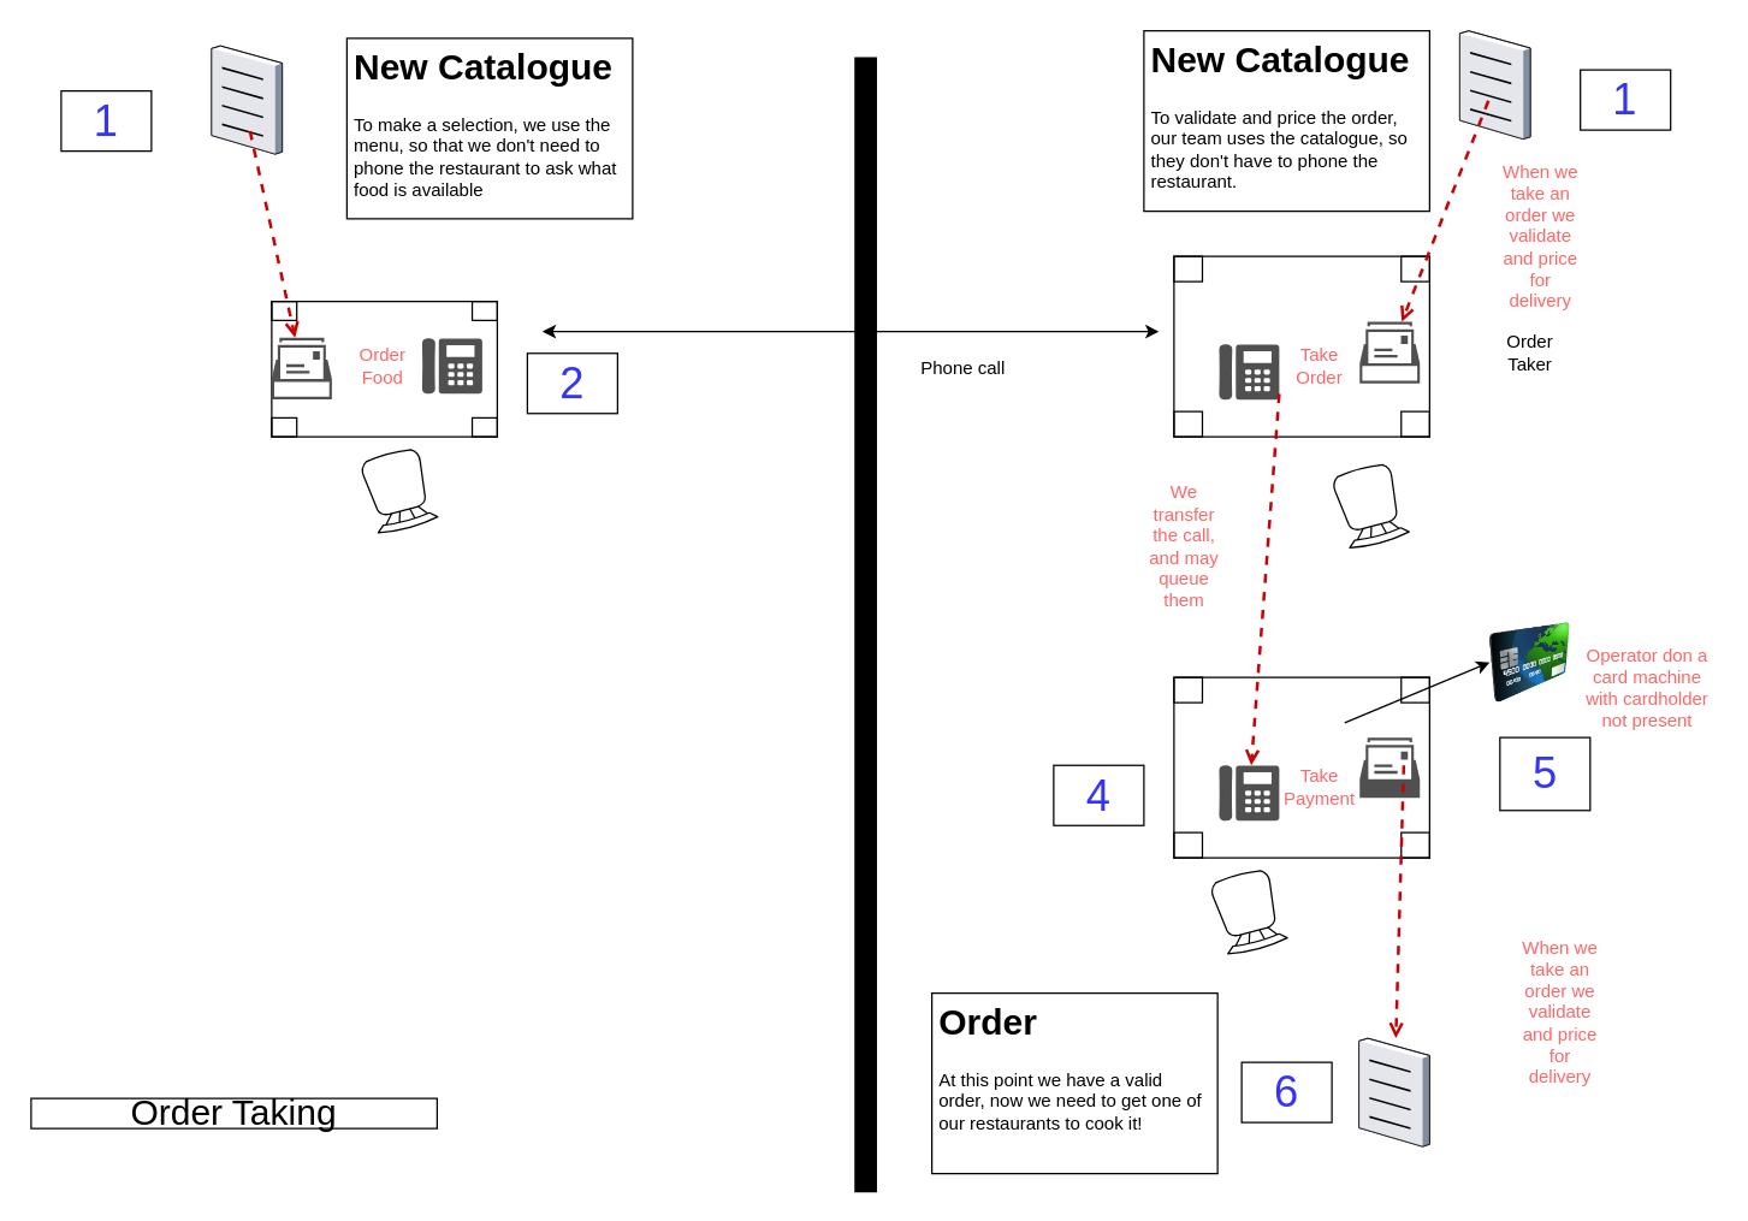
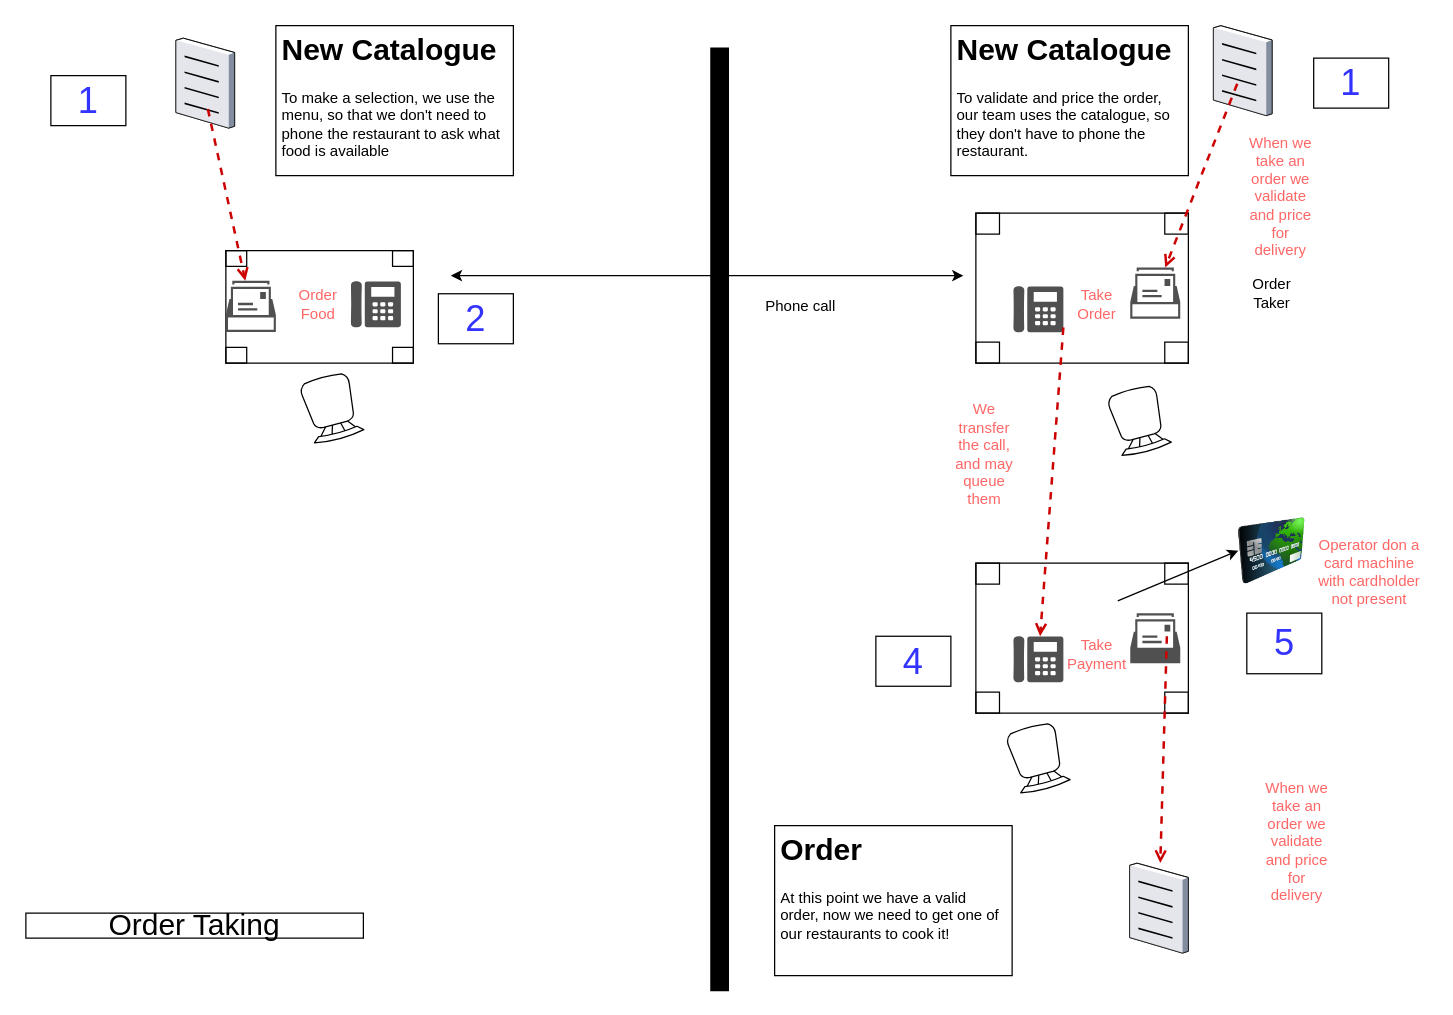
- <mxCell id="20" value="&lt;h1&gt;New Catalogue&lt;/h1&gt;&lt;p&gt;To make a selection, we use the menu, so that we don't need to phone the restaurant to ask what food is available&lt;/p&gt;" style="text;html=1;strokeColor=default;fillColor=none;spacing=5;spacingTop=-20;whiteSpace=wrap;overflow=hidden;rounded=0;" vertex="1" parent="1"><mxGeometry x="230" y="25" width="190" height="120" as="geometry" /></mxCell>
+ <mxCell id="20" value="&lt;h1&gt;New Catalogue&lt;/h1&gt;&lt;p&gt;To make a selection, we use the menu, so that we don't need to phone the restaurant to ask what food is available&lt;/p&gt;" style="text;html=1;strokeColor=default;fillColor=none;spacing=5;spacingTop=-20;whiteSpace=wrap;overflow=hidden;rounded=0;" vertex="1" parent="1"><mxGeometry x="220" y="20" width="190" height="120" as="geometry" /></mxCell>
- <mxCell id="42" value="&lt;font style=&quot;font-size: 29px&quot;&gt;6&lt;/font&gt;" style="text;html=1;strokeColor=default;fillColor=none;align=center;verticalAlign=middle;whiteSpace=wrap;rounded=0;fontColor=#3333FF;" vertex="1" parent="1"><mxGeometry x="825" y="706" width="60" height="40" as="geometry" /></mxCell>
